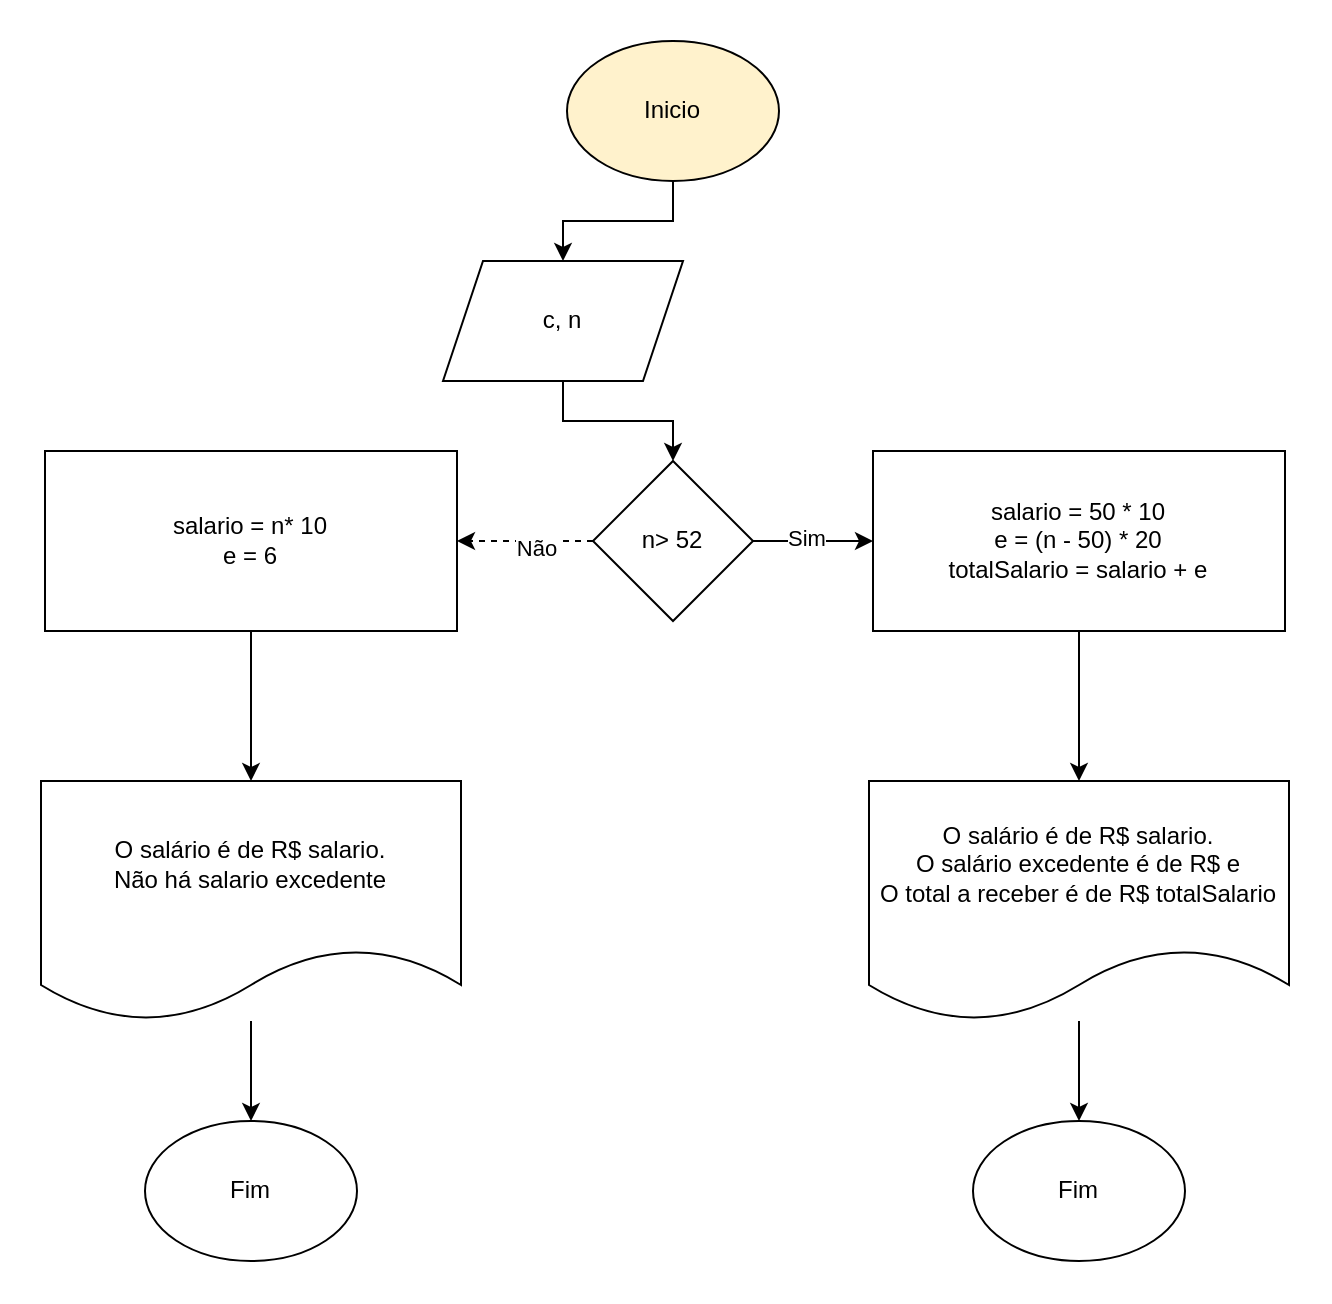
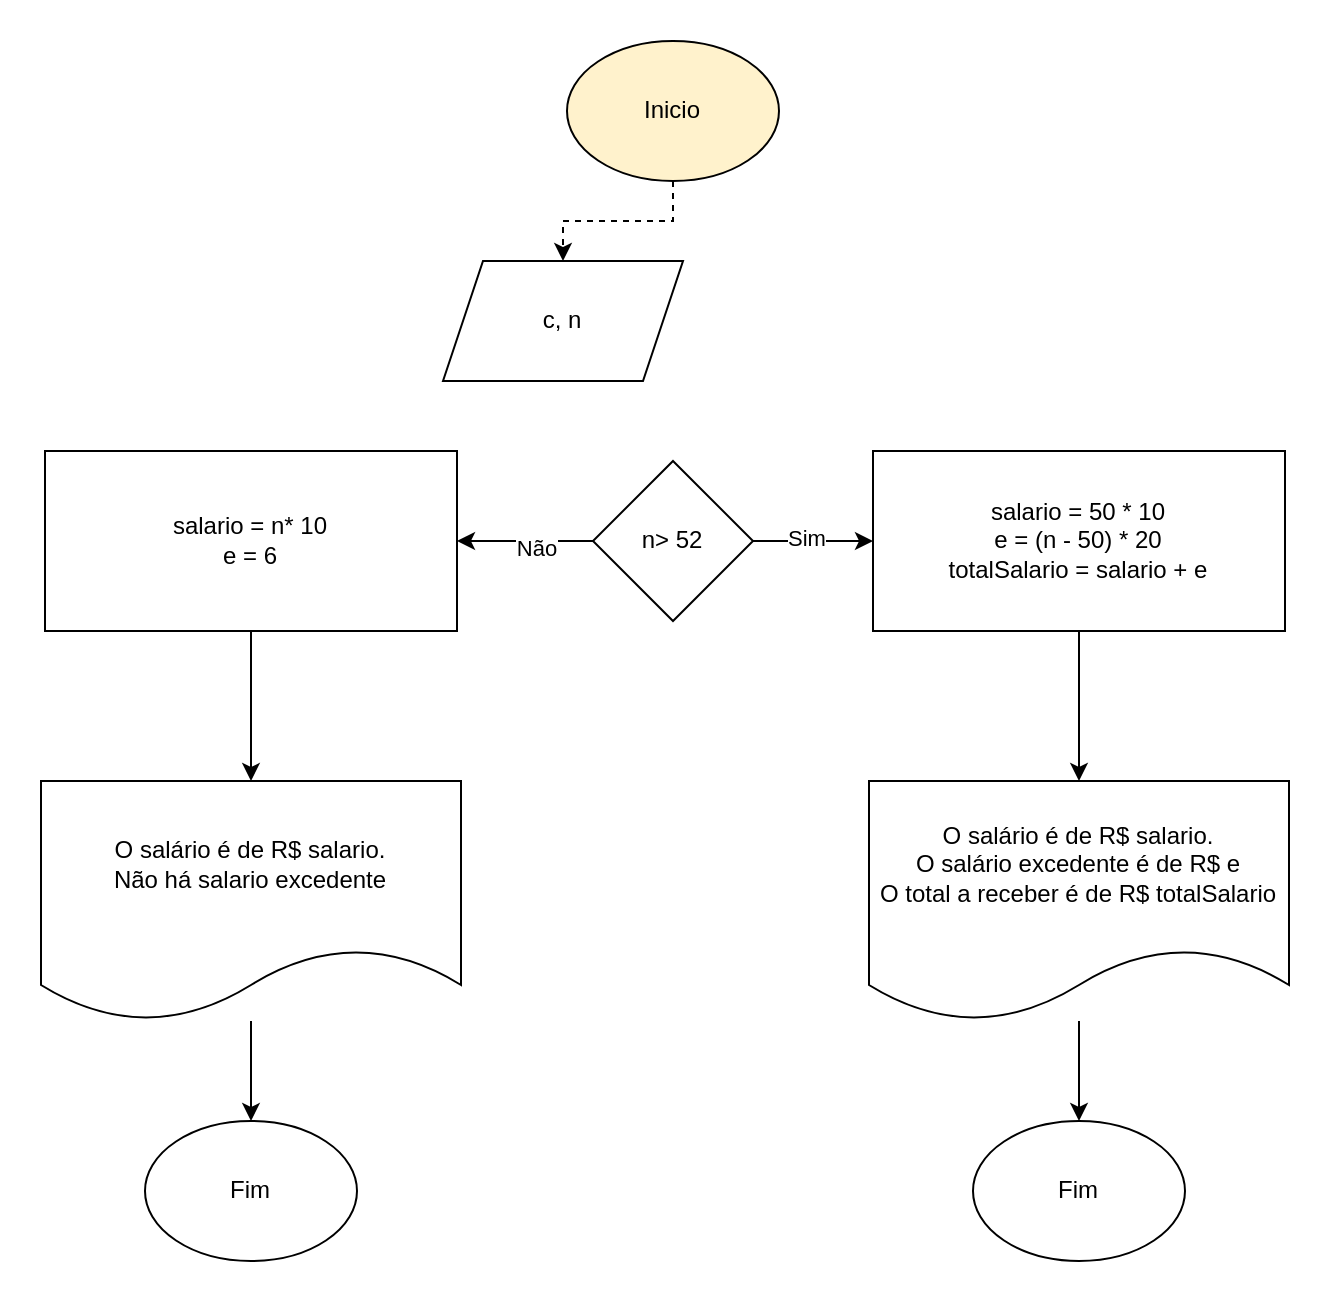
- <mxCell id="2" value="" style="edgeStyle=orthogonalEdgeStyle;rounded=0;orthogonalLoop=1;jettySize=auto;html=1;" edge="1" parent="1" source="3" target="5"><mxGeometry relative="1" as="geometry" /></mxCell>
+ <mxCell id="2" value="" style="edgeStyle=orthogonalEdgeStyle;rounded=0;orthogonalLoop=1;jettySize=auto;html=1;dashed=1;" edge="1" parent="1" source="3" target="5"><mxGeometry relative="1" as="geometry" /></mxCell>
- <mxCell id="4" value="" style="edgeStyle=orthogonalEdgeStyle;rounded=0;orthogonalLoop=1;jettySize=auto;html=1;" edge="1" parent="1" source="5" target="10"><mxGeometry relative="1" as="geometry" /></mxCell>
- <mxCell id="8" value="" style="edgeStyle=orthogonalEdgeStyle;rounded=0;orthogonalLoop=1;jettySize=auto;html=1;dashed=1;" edge="1" parent="1" source="10" target="17"><mxGeometry relative="1" as="geometry" /></mxCell>
+ <mxCell id="8" value="" style="edgeStyle=orthogonalEdgeStyle;rounded=0;orthogonalLoop=1;jettySize=auto;html=1;" edge="1" parent="1" source="10" target="17"><mxGeometry relative="1" as="geometry" /></mxCell>
